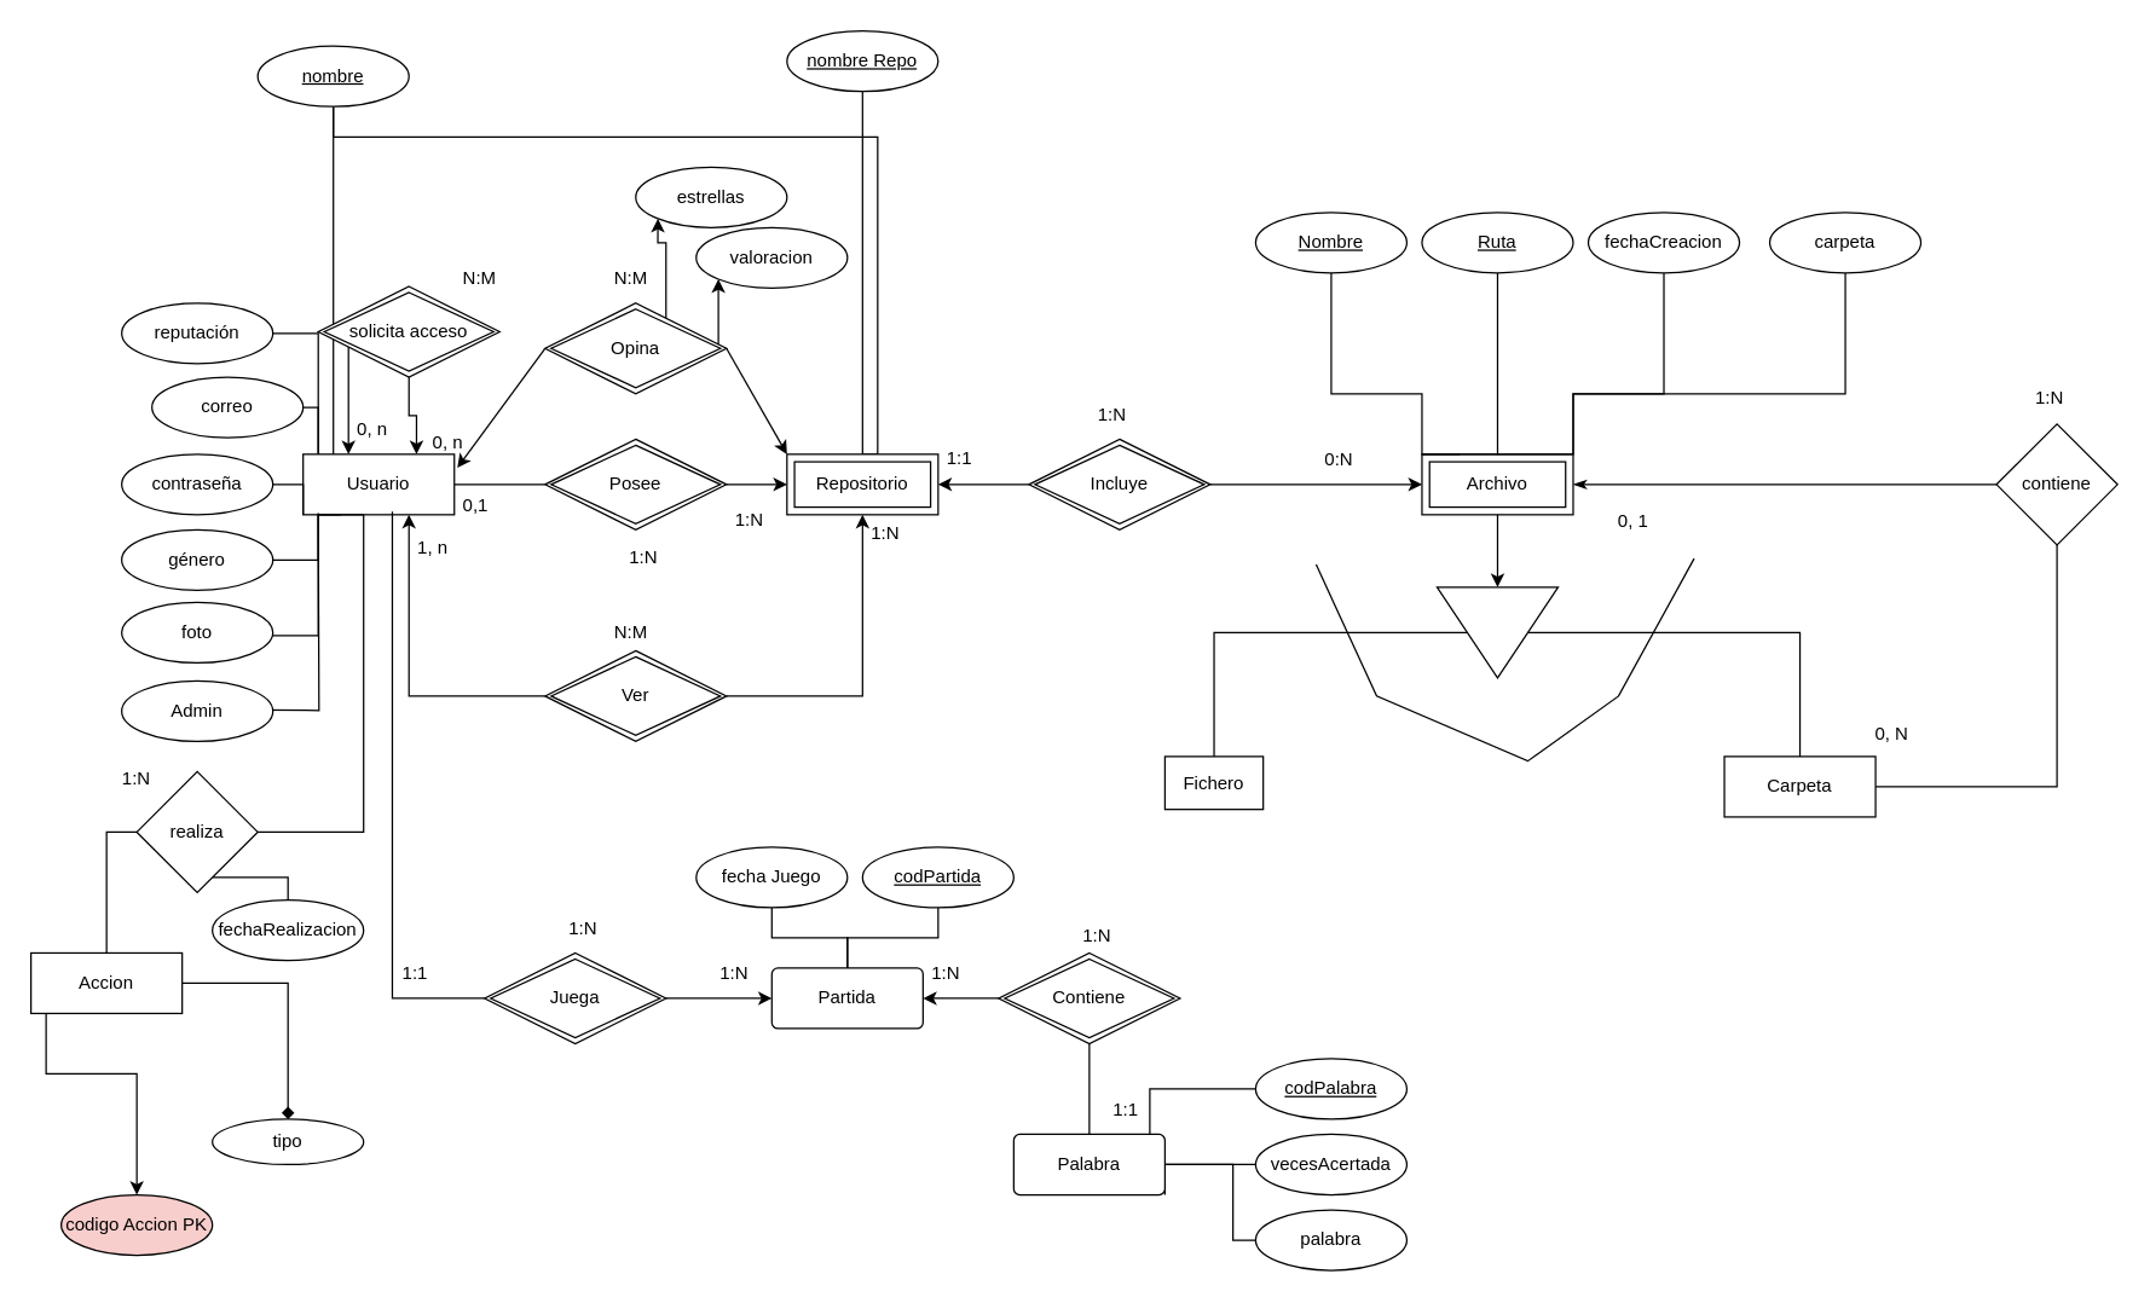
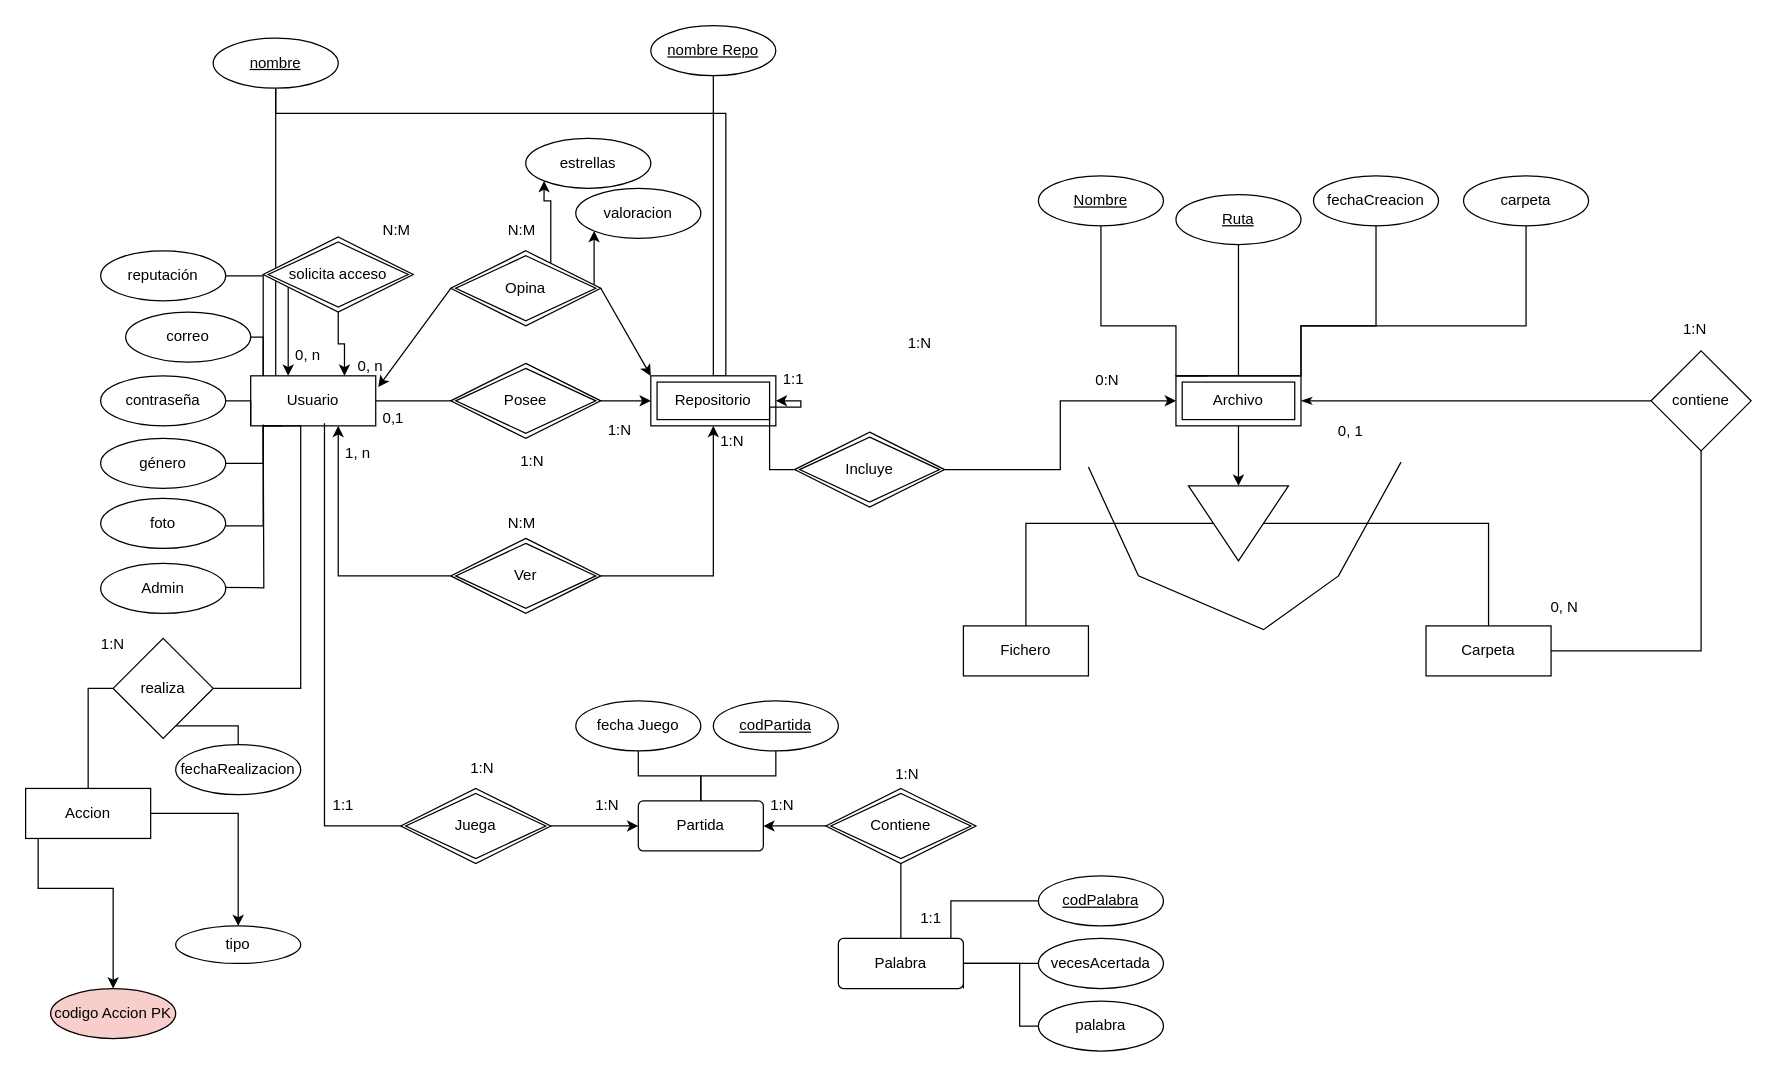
- <mxCell id="79" value="Ruta" style="ellipse;whiteSpace=wrap;html=1;align=center;fontStyle=4;" parent="1" vertex="1"><mxGeometry x="940" y="140" width="100" height="40" as="geometry" /></mxCell>
+ <mxCell id="79" value="Ruta" style="ellipse;whiteSpace=wrap;html=1;align=center;fontStyle=4;" parent="1" vertex="1"><mxGeometry x="940" y="155" width="100" height="40" as="geometry" /></mxCell>
- <mxCell id="39" value="Incluye" style="shape=rhombus;double=1;perimeter=rhombusPerimeter;whiteSpace=wrap;html=1;align=center;" parent="1" vertex="1"><mxGeometry x="680" y="290" width="120" height="60" as="geometry" /></mxCell>
+ <mxCell id="39" value="Incluye" style="shape=rhombus;double=1;perimeter=rhombusPerimeter;whiteSpace=wrap;html=1;align=center;" parent="1" vertex="1"><mxGeometry x="635" y="345" width="120" height="60" as="geometry" /></mxCell>
- <mxCell id="36" value="Fichero" style="whiteSpace=wrap;html=1;align=center;" parent="1" vertex="1"><mxGeometry x="770" y="500" width="65" height="35" as="geometry" /></mxCell>
+ <mxCell id="36" value="Fichero" style="whiteSpace=wrap;html=1;align=center;" parent="1" vertex="1"><mxGeometry x="770" y="500" width="100" height="40" as="geometry" /></mxCell>
- <mxCell id="102" value="" style="edgeStyle=orthogonalEdgeStyle;rounded=0;orthogonalLoop=1;jettySize=auto;html=1;endArrow=diamond;" edge="1" parent="1" source="103" target="105"><mxGeometry relative="1" as="geometry" /></mxCell>
+ <mxCell id="102" value="" style="edgeStyle=orthogonalEdgeStyle;rounded=0;orthogonalLoop=1;jettySize=auto;html=1;" edge="1" parent="1" source="103" target="105"><mxGeometry relative="1" as="geometry" /></mxCell>
